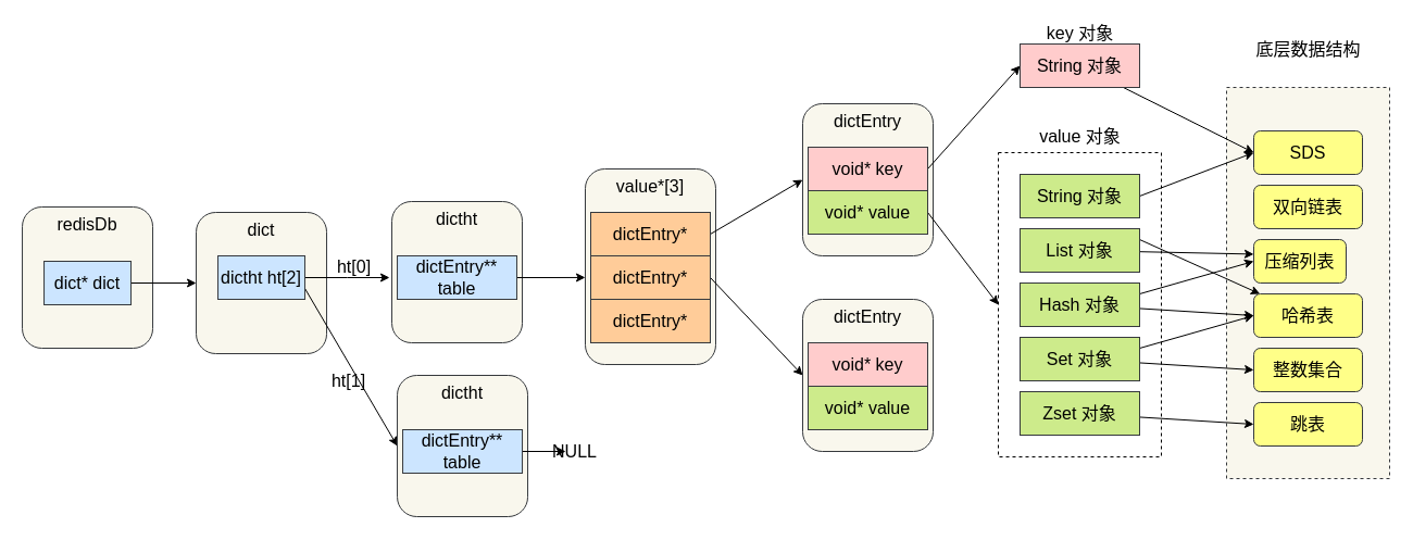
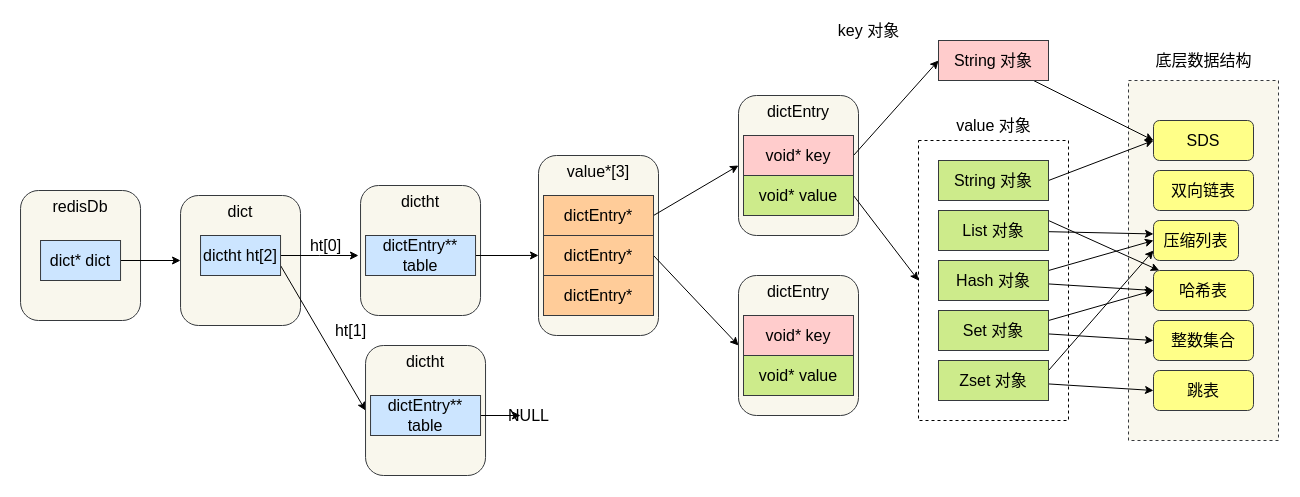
- <mxCell id="50" value="key 对象" style="text;html=1;align=center;verticalAlign=middle;resizable=0;points=[];autosize=1;fontSize=16;" vertex="1" parent="1"><mxGeometry x="953" y="20" width="80" height="20" as="geometry" /></mxCell>
+ <mxCell id="50" value="key 对象" style="text;html=1;align=center;verticalAlign=middle;resizable=0;points=[];autosize=1;fontSize=16;" vertex="1" parent="1"><mxGeometry x="828" y="20" width="80" height="20" as="geometry" /></mxCell>
- <mxCell id="58" value="底层数据结构" style="text;html=1;align=center;verticalAlign=middle;resizable=0;points=[];autosize=1;fontSize=16;" vertex="1" parent="1"><mxGeometry x="1148" y="35" width="110" height="20" as="geometry" /></mxCell>
+ <mxCell id="58" value="底层数据结构" style="text;html=1;align=center;verticalAlign=middle;resizable=0;points=[];autosize=1;fontSize=16;" vertex="1" parent="1"><mxGeometry x="1148" y="50" width="110" height="20" as="geometry" /></mxCell>
+ <mxCell id="39" style="edgeStyle=none;rounded=0;orthogonalLoop=1;jettySize=auto;html=1;entryX=0;entryY=0.75;entryDx=0;entryDy=0;exitX=1;exitY=0.25;exitDx=0;exitDy=0;" edge="1" parent="1" source="40" target="54"><mxGeometry relative="1" as="geometry" /></mxCell>
- <mxCell id="48" value="ht[1]" style="text;html=1;align=center;verticalAlign=middle;resizable=0;points=[];autosize=1;fontSize=16;" vertex="1" parent="1"><mxGeometry x="295.04" y="340" width="50" height="20" as="geometry" /></mxCell>
+ <mxCell id="48" value="ht[1]" style="text;html=1;align=center;verticalAlign=middle;resizable=0;points=[];autosize=1;fontSize=16;" vertex="1" parent="1"><mxGeometry x="325.04" y="320" width="50" height="20" as="geometry" /></mxCell>
